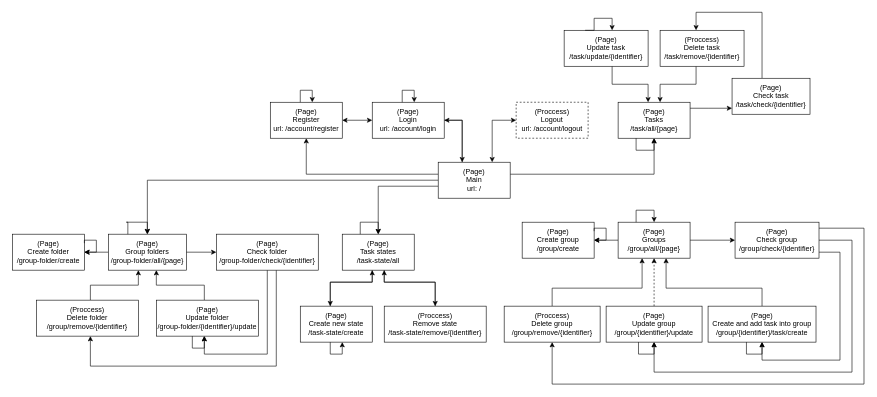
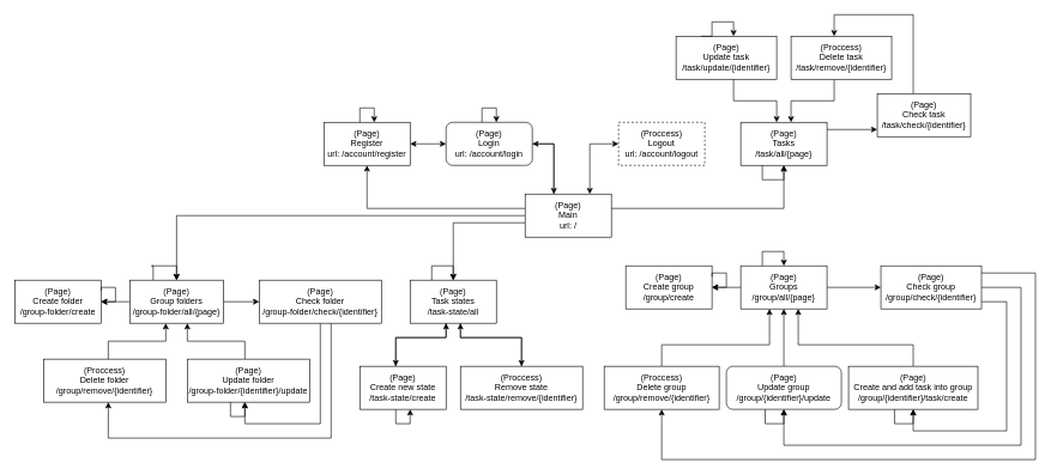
- <mxCell id="9" value="(Page)&lt;br&gt;Login&lt;br&gt;url: /account/login" style="rounded=0;whiteSpace=wrap;html=1;" parent="1" vertex="1"><mxGeometry x="620" y="170" width="120" height="60" as="geometry" /></mxCell>
+ <mxCell id="9" value="(Page)&lt;br&gt;Login&lt;br&gt;url: /account/login" style="whiteSpace=wrap;html=1;rounded=1;" parent="1" vertex="1"><mxGeometry x="620" y="170" width="120" height="60" as="geometry" /></mxCell>
- <mxCell id="25" style="edgeStyle=orthogonalEdgeStyle;rounded=0;orthogonalLoop=1;jettySize=auto;html=1;dashed=1;" parent="1" source="26" target="18" edge="1"><mxGeometry relative="1" as="geometry" /></mxCell>
+ <mxCell id="25" style="edgeStyle=orthogonalEdgeStyle;rounded=0;orthogonalLoop=1;jettySize=auto;html=1;" parent="1" source="26" target="18" edge="1"><mxGeometry relative="1" as="geometry" /></mxCell>
- <mxCell id="26" value="(Page)&lt;br&gt;Update group&lt;br&gt;/group/{identifier}/update" style="rounded=0;whiteSpace=wrap;html=1;" parent="1" vertex="1"><mxGeometry x="1010" y="510" width="160" height="60" as="geometry" /></mxCell>
+ <mxCell id="26" value="(Page)&lt;br&gt;Update group&lt;br&gt;/group/{identifier}/update" style="whiteSpace=wrap;html=1;rounded=1;" parent="1" vertex="1"><mxGeometry x="1010" y="510" width="160" height="60" as="geometry" /></mxCell>
